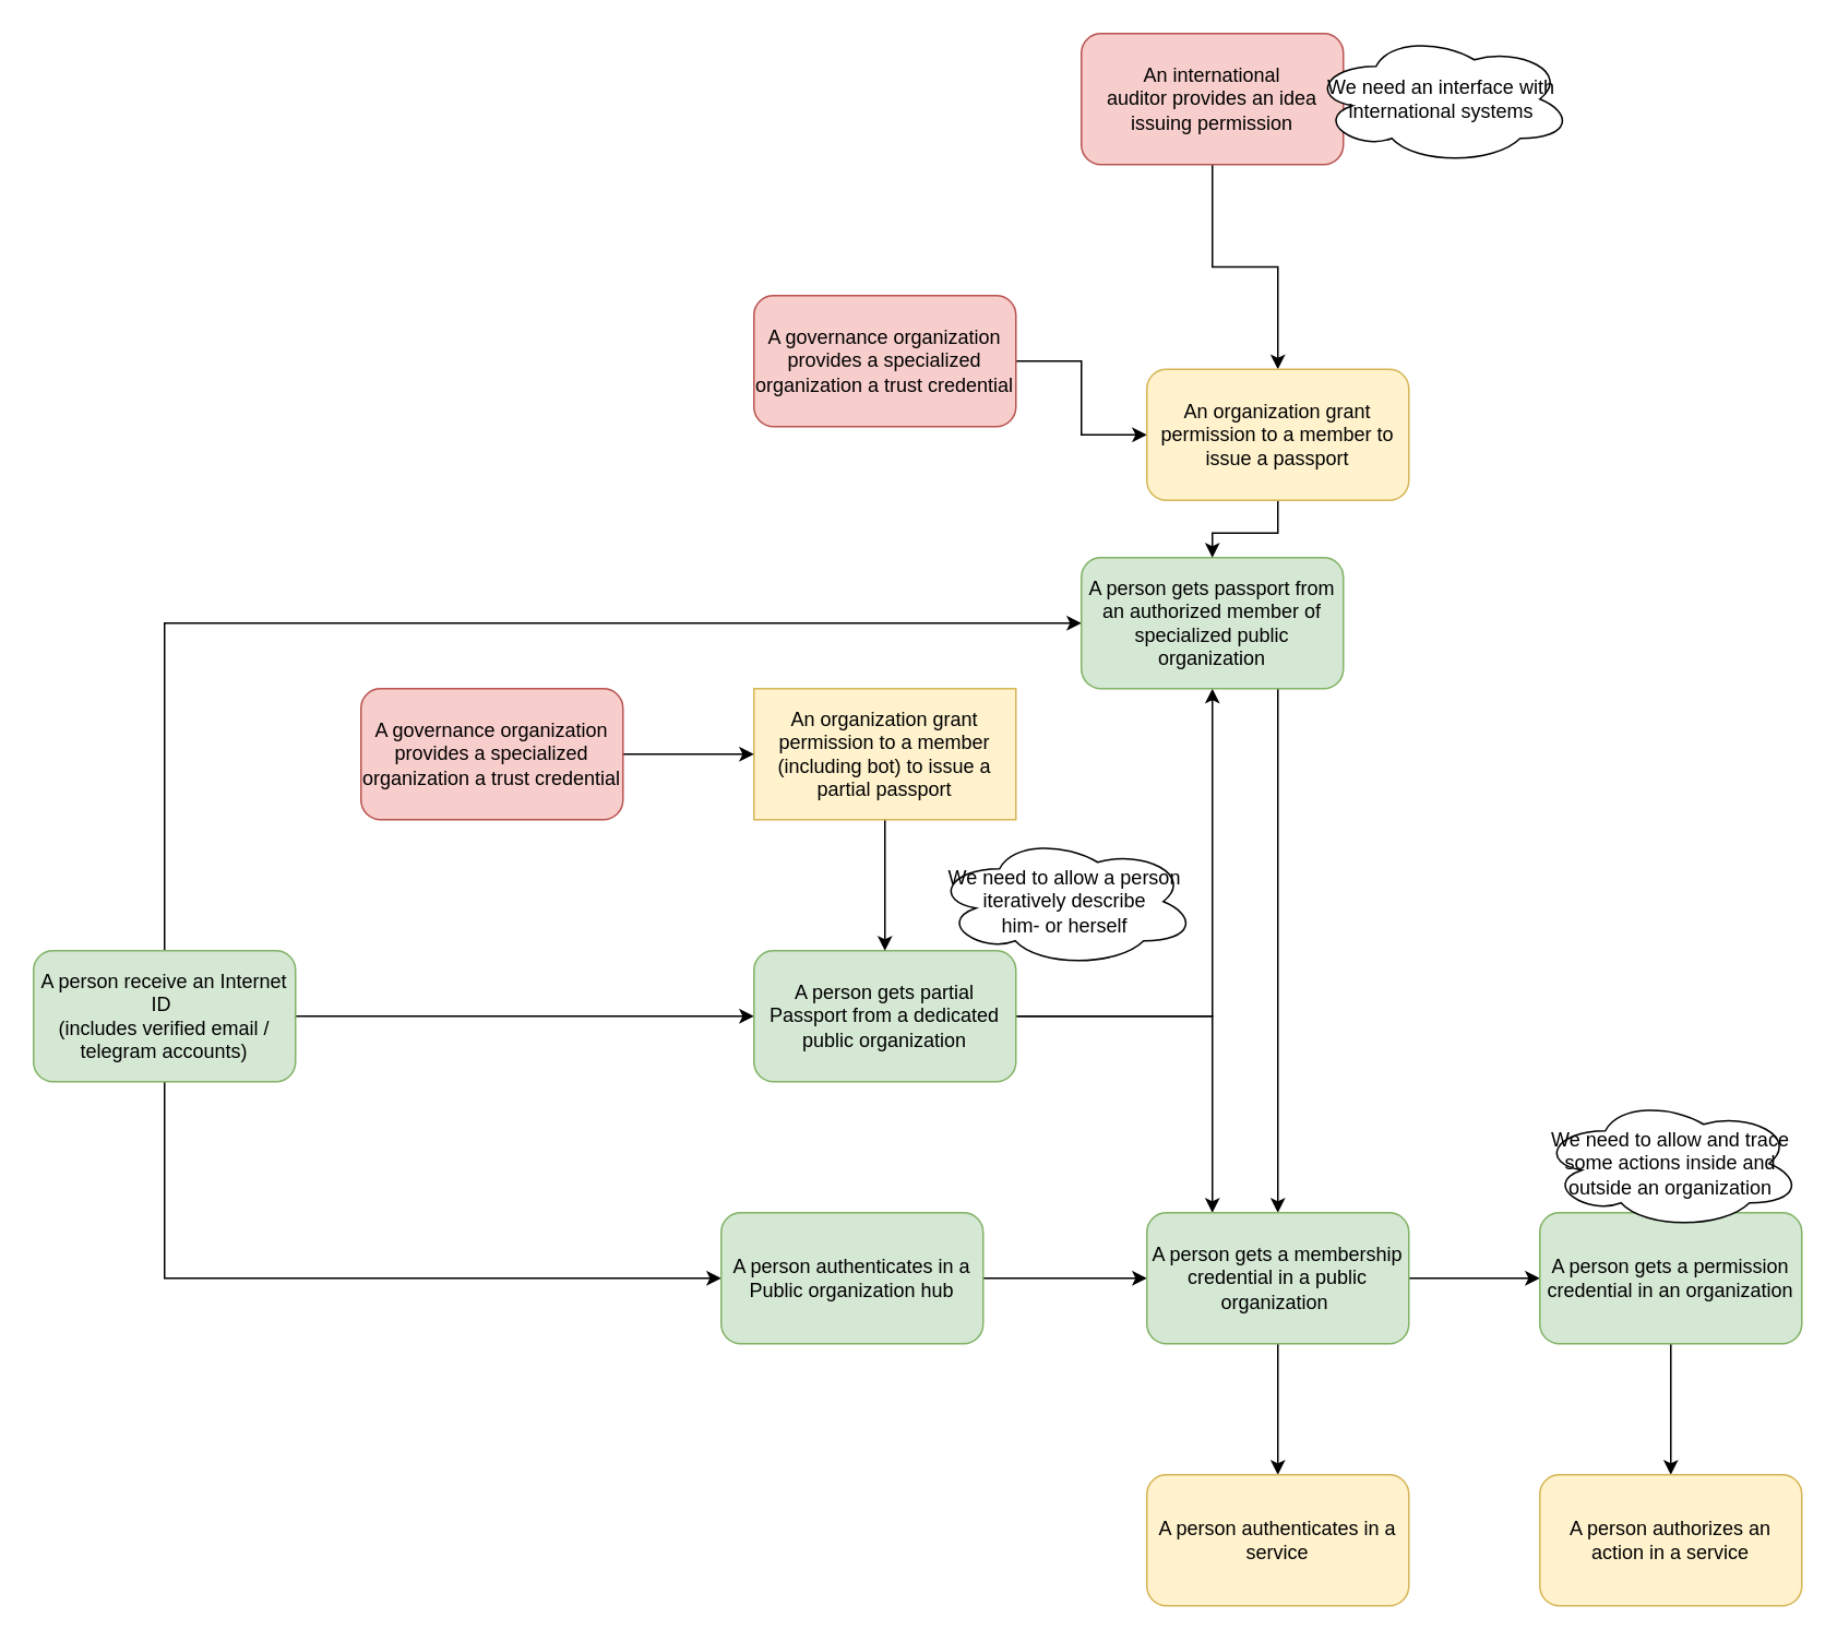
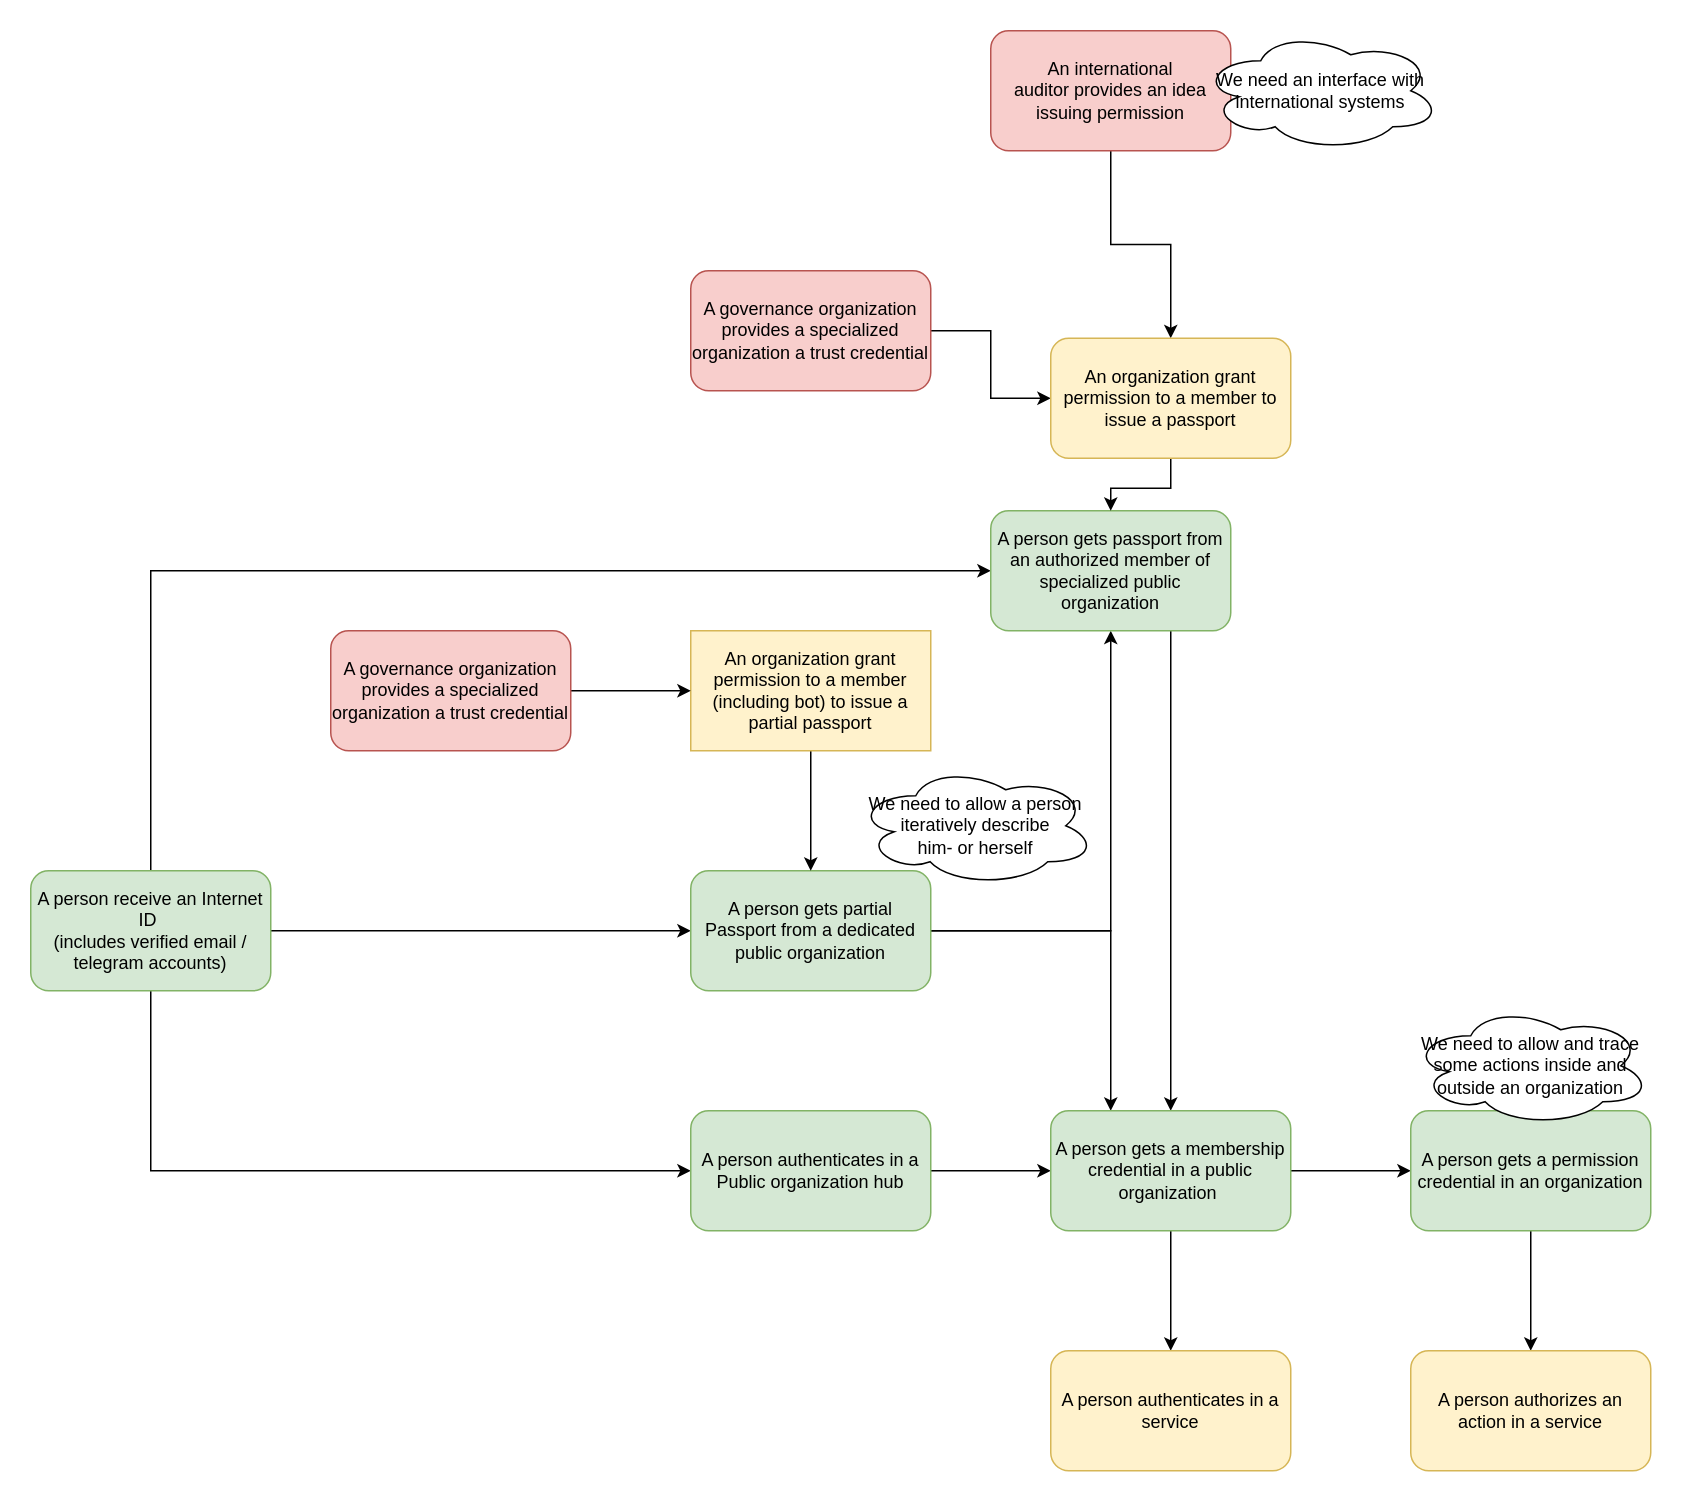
- <mxCell id="7" value="A person authenticates in a Public organization hub" style="rounded=1;whiteSpace=wrap;html=1;fillColor=#d5e8d4;strokeColor=#82b366;" parent="1" vertex="1"><mxGeometry x="440" y="740" width="160" height="80" as="geometry" /></mxCell>
+ <mxCell id="7" value="A person authenticates in a Public organization hub" style="rounded=1;whiteSpace=wrap;html=1;fillColor=#d5e8d4;strokeColor=#82b366;" parent="1" vertex="1"><mxGeometry x="460" y="740" width="160" height="80" as="geometry" /></mxCell>
